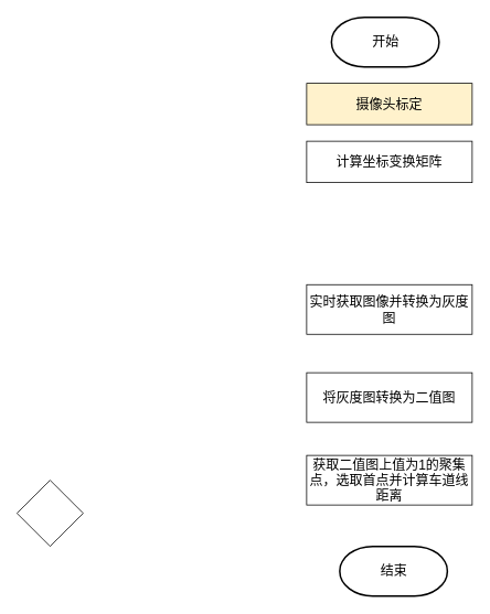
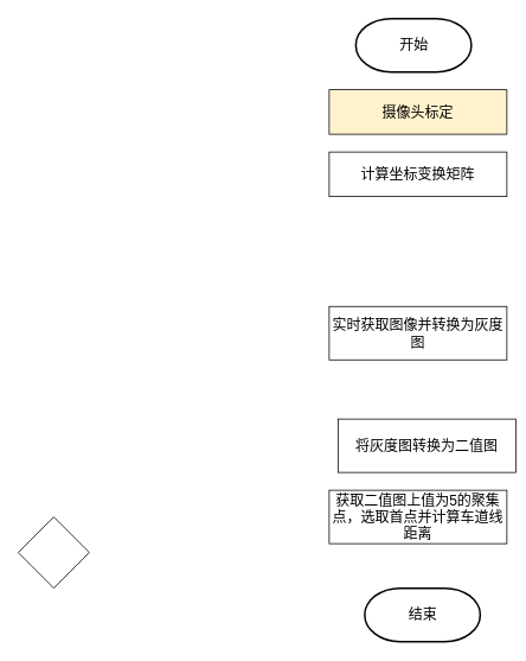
- <mxCell id="6" value="将灰度图转换为二值图" style="rounded=0;whiteSpace=wrap;html=1;fontSize=16;" vertex="1" parent="1"><mxGeometry x="370" y="450" width="200" height="60" as="geometry" /></mxCell>
+ <mxCell id="6" value="将灰度图转换为二值图" style="rounded=0;whiteSpace=wrap;html=1;fontSize=16;" vertex="1" parent="1"><mxGeometry x="380" y="470" width="200" height="60" as="geometry" /></mxCell>
- <mxCell id="7" value="获取二值图上值为1的聚集点，选取首点并计算车道线距离" style="rounded=0;whiteSpace=wrap;html=1;fontSize=16;" vertex="1" parent="1"><mxGeometry x="370" y="550" width="200" height="60" as="geometry" /></mxCell>
+ <mxCell id="7" value="获取二值图上值为5的聚集点，选取首点并计算车道线距离" style="rounded=0;whiteSpace=wrap;html=1;fontSize=16;" vertex="1" parent="1"><mxGeometry x="370" y="550" width="200" height="60" as="geometry" /></mxCell>
